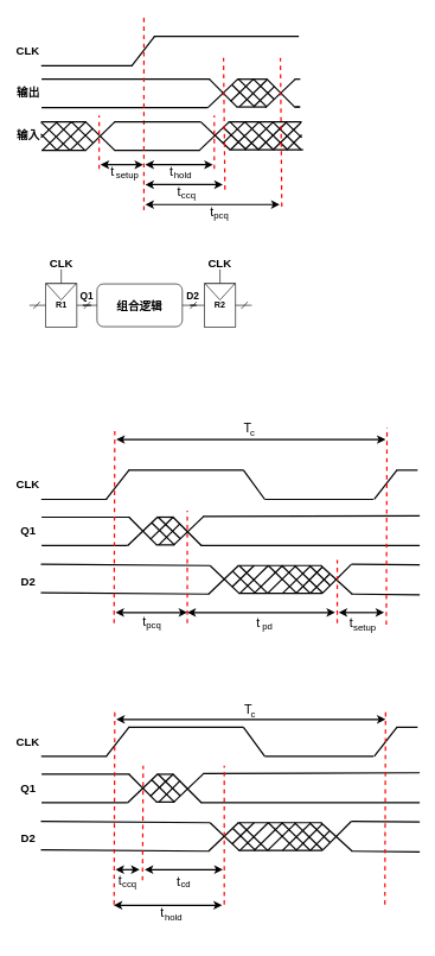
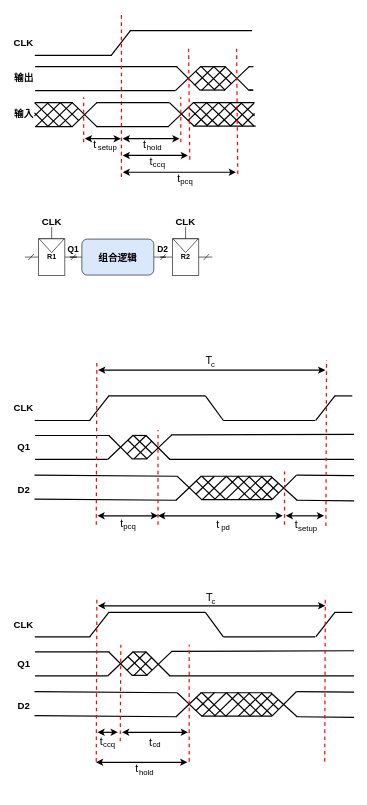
- <mxCell id="77" value="&lt;font style=&quot;font-size: 16px&quot;&gt;&lt;b&gt;组合逻辑&lt;/b&gt;&lt;/font&gt;" style="rounded=1;whiteSpace=wrap;html=1;" vertex="1" parent="1"><mxGeometry x="136" y="397.5" width="120" height="60" as="geometry" /></mxCell>
+ <mxCell id="77" value="&lt;font style=&quot;font-size: 16px&quot;&gt;&lt;b&gt;组合逻辑&lt;/b&gt;&lt;/font&gt;" style="rounded=1;whiteSpace=wrap;html=1;fillColor=#dae8fc;" vertex="1" parent="1"><mxGeometry x="136" y="397.5" width="120" height="60" as="geometry" /></mxCell>
